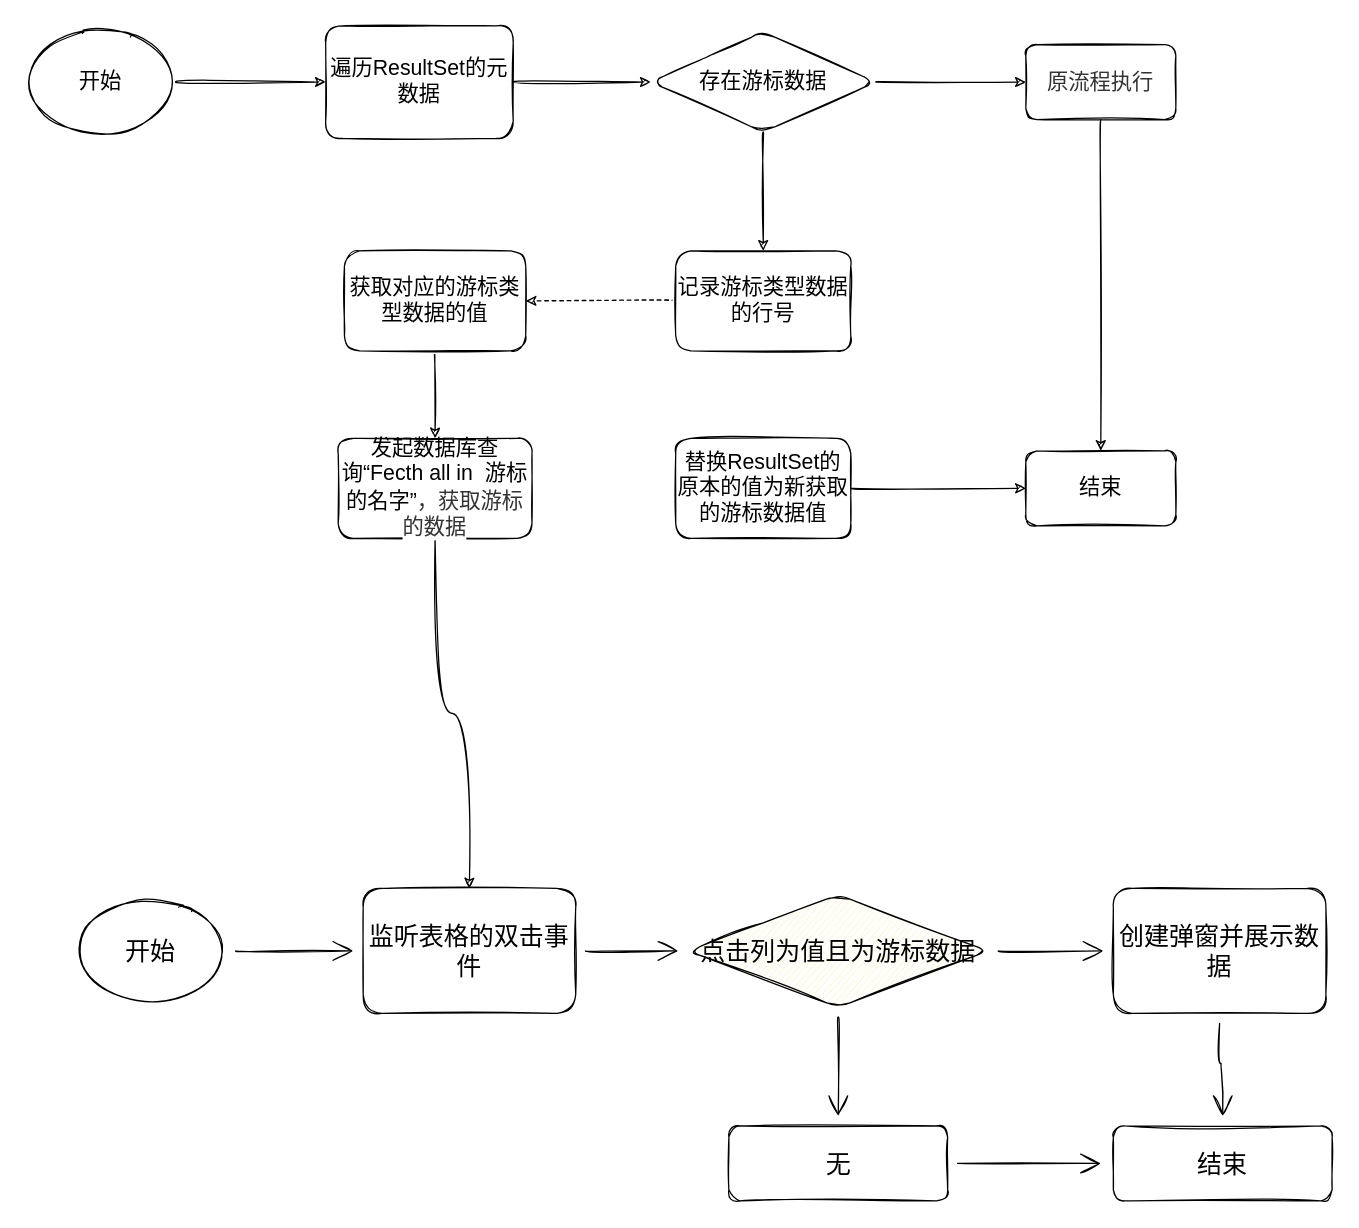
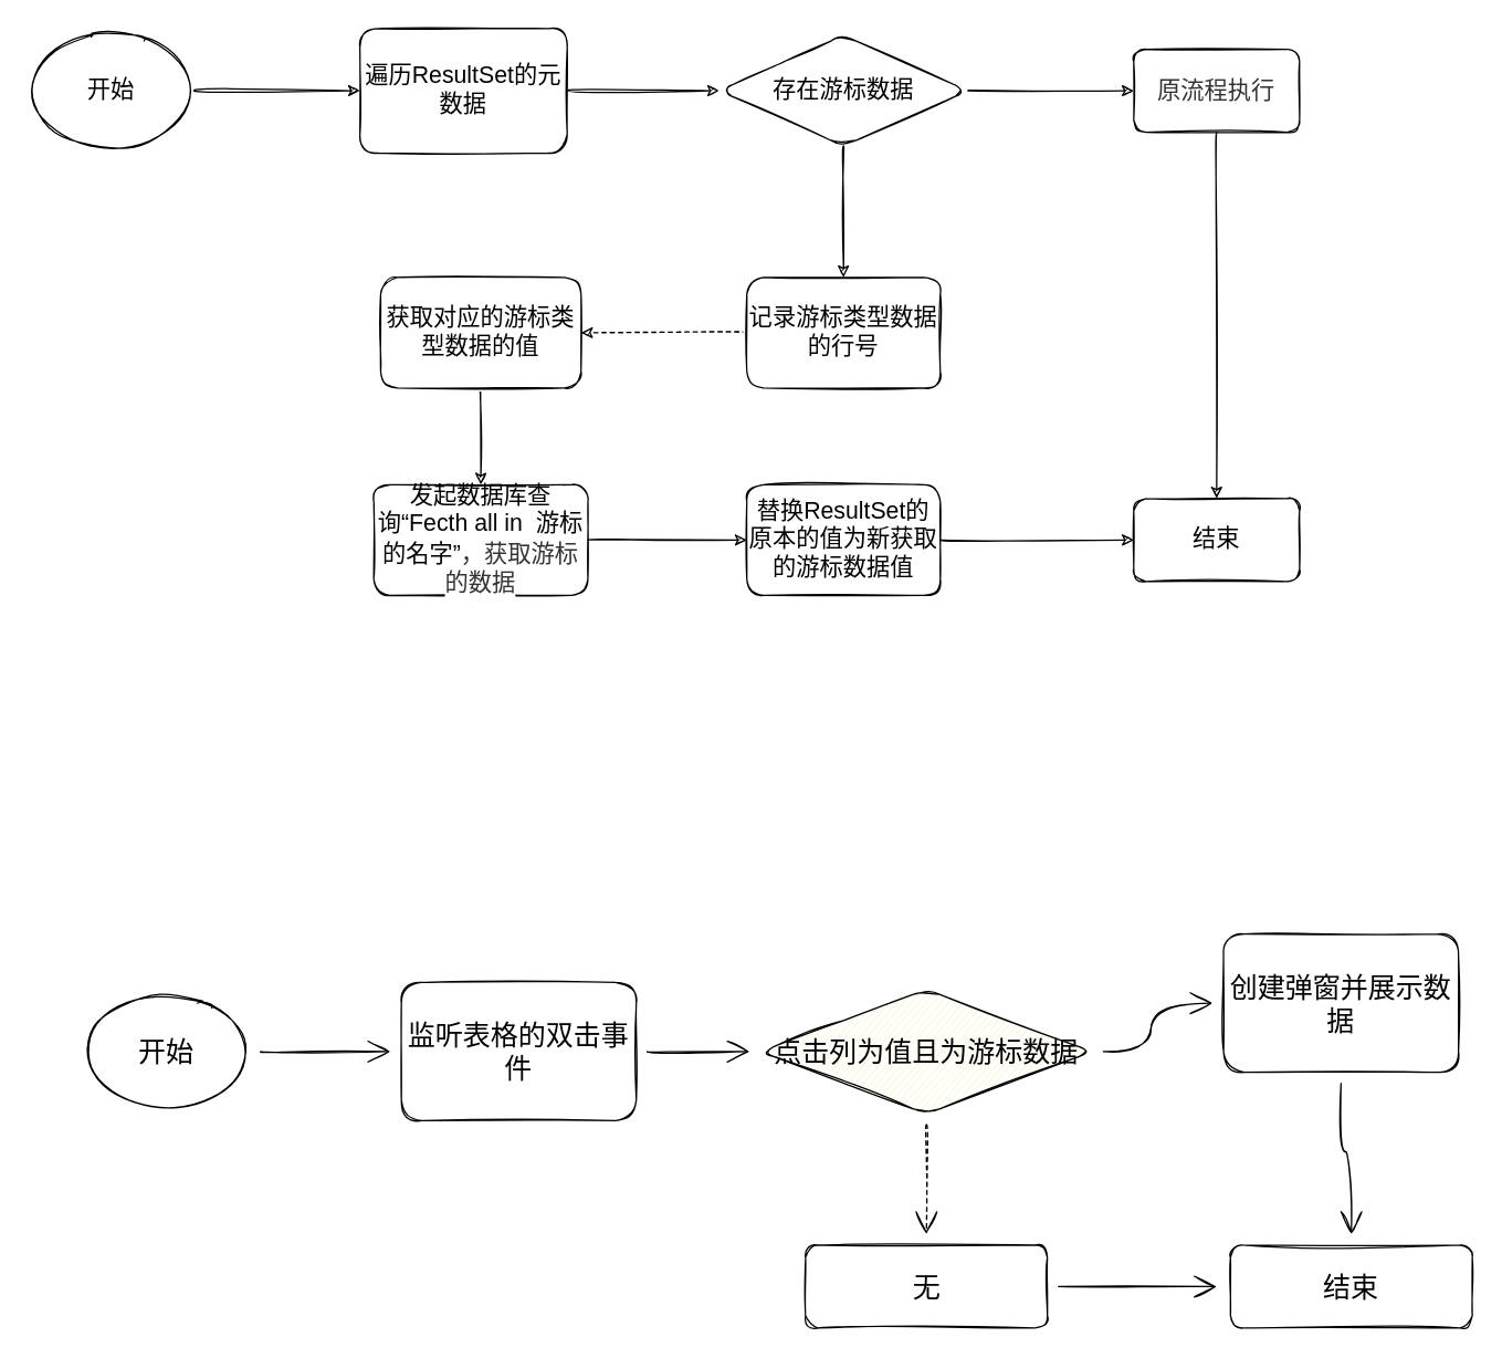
- <mxCell id="15" value="" style="edgeStyle=orthogonalEdgeStyle;rounded=1;orthogonalLoop=1;jettySize=auto;html=1;fontSize=17;sketch=1;curved=1;" edge="1" parent="1" source="16" target="23"><mxGeometry relative="1" as="geometry" /></mxCell>
+ <mxCell id="15" value="" style="edgeStyle=orthogonalEdgeStyle;rounded=1;orthogonalLoop=1;jettySize=auto;html=1;fontSize=17;sketch=1;curved=1;" edge="1" parent="1" source="16" target="18"><mxGeometry relative="1" as="geometry" /></mxCell>
- <mxCell id="28" value="创建弹窗并展示数据" style="rounded=1;whiteSpace=wrap;html=1;sketch=1;hachureGap=4;fontFamily=Architects Daughter;fontSource=https%3A%2F%2Ffonts.googleapis.com%2Fcss%3Ffamily%3DArchitects%2BDaughter;fontSize=20;" vertex="1" parent="1"><mxGeometry x="890" y="710" width="170" height="100" as="geometry" /></mxCell>
+ <mxCell id="28" value="创建弹窗并展示数据" style="rounded=1;whiteSpace=wrap;html=1;sketch=1;hachureGap=4;fontFamily=Architects Daughter;fontSource=https%3A%2F%2Ffonts.googleapis.com%2Fcss%3Ffamily%3DArchitects%2BDaughter;fontSize=20;" vertex="1" parent="1"><mxGeometry x="885" y="675" width="170" height="100" as="geometry" /></mxCell>
- <mxCell id="25" value="" style="edgeStyle=orthogonalEdgeStyle;curved=1;rounded=1;sketch=1;hachureGap=4;orthogonalLoop=1;jettySize=auto;html=1;fontFamily=Architects Daughter;fontSource=https%3A%2F%2Ffonts.googleapis.com%2Fcss%3Ffamily%3DArchitects%2BDaughter;fontSize=16;endArrow=open;startSize=14;endSize=14;sourcePerimeterSpacing=8;targetPerimeterSpacing=8;" edge="1" parent="1" source="26" target="30"><mxGeometry relative="1" as="geometry" /></mxCell>
+ <mxCell id="25" value="" style="edgeStyle=orthogonalEdgeStyle;curved=1;rounded=1;sketch=1;hachureGap=4;orthogonalLoop=1;jettySize=auto;html=1;fontFamily=Architects Daughter;fontSource=https%3A%2F%2Ffonts.googleapis.com%2Fcss%3Ffamily%3DArchitects%2BDaughter;fontSize=16;endArrow=open;startSize=14;endSize=14;sourcePerimeterSpacing=8;targetPerimeterSpacing=8;dashed=1;" edge="1" parent="1" source="26" target="30"><mxGeometry relative="1" as="geometry" /></mxCell>
